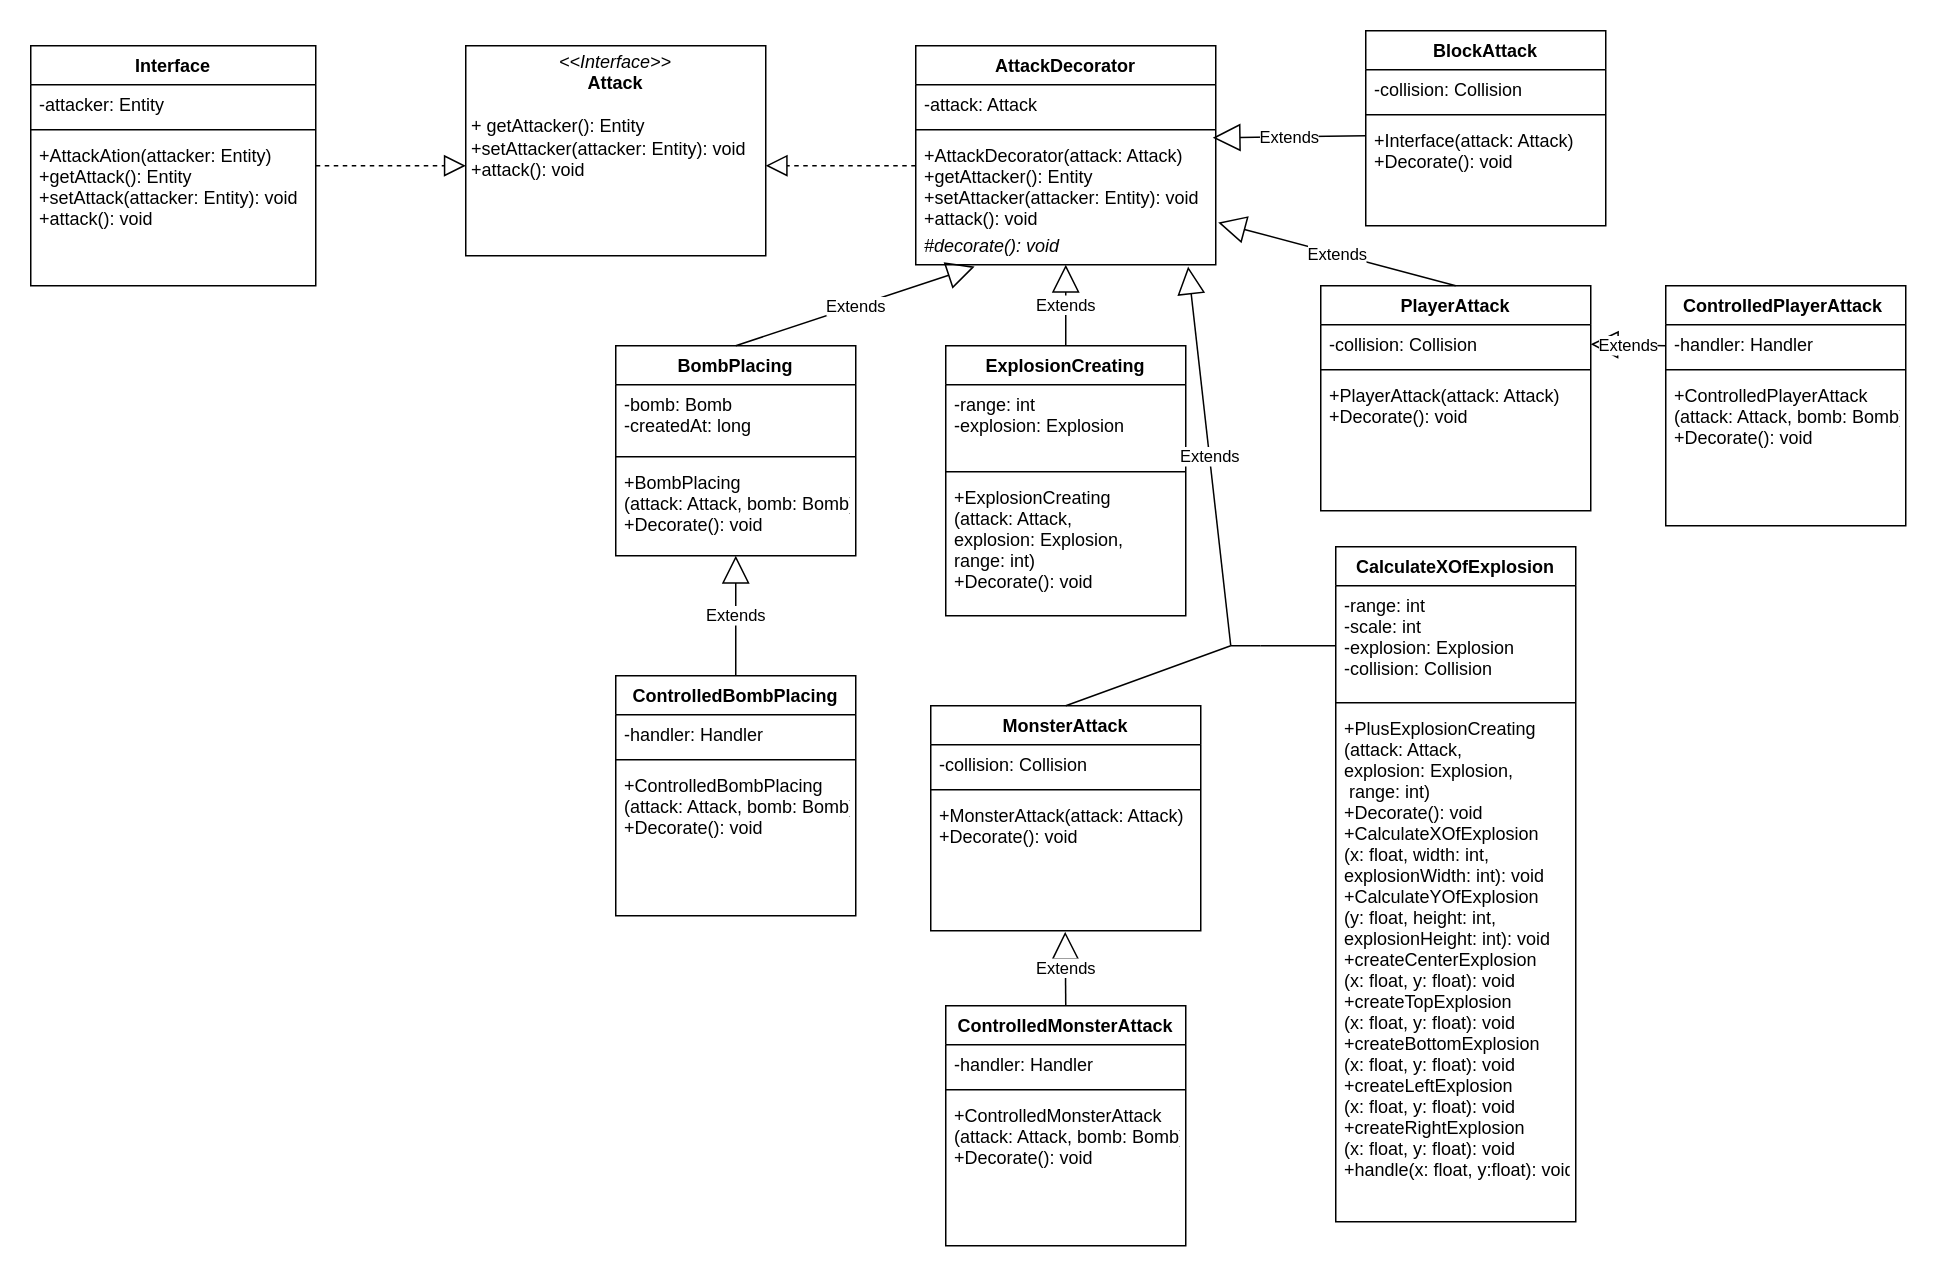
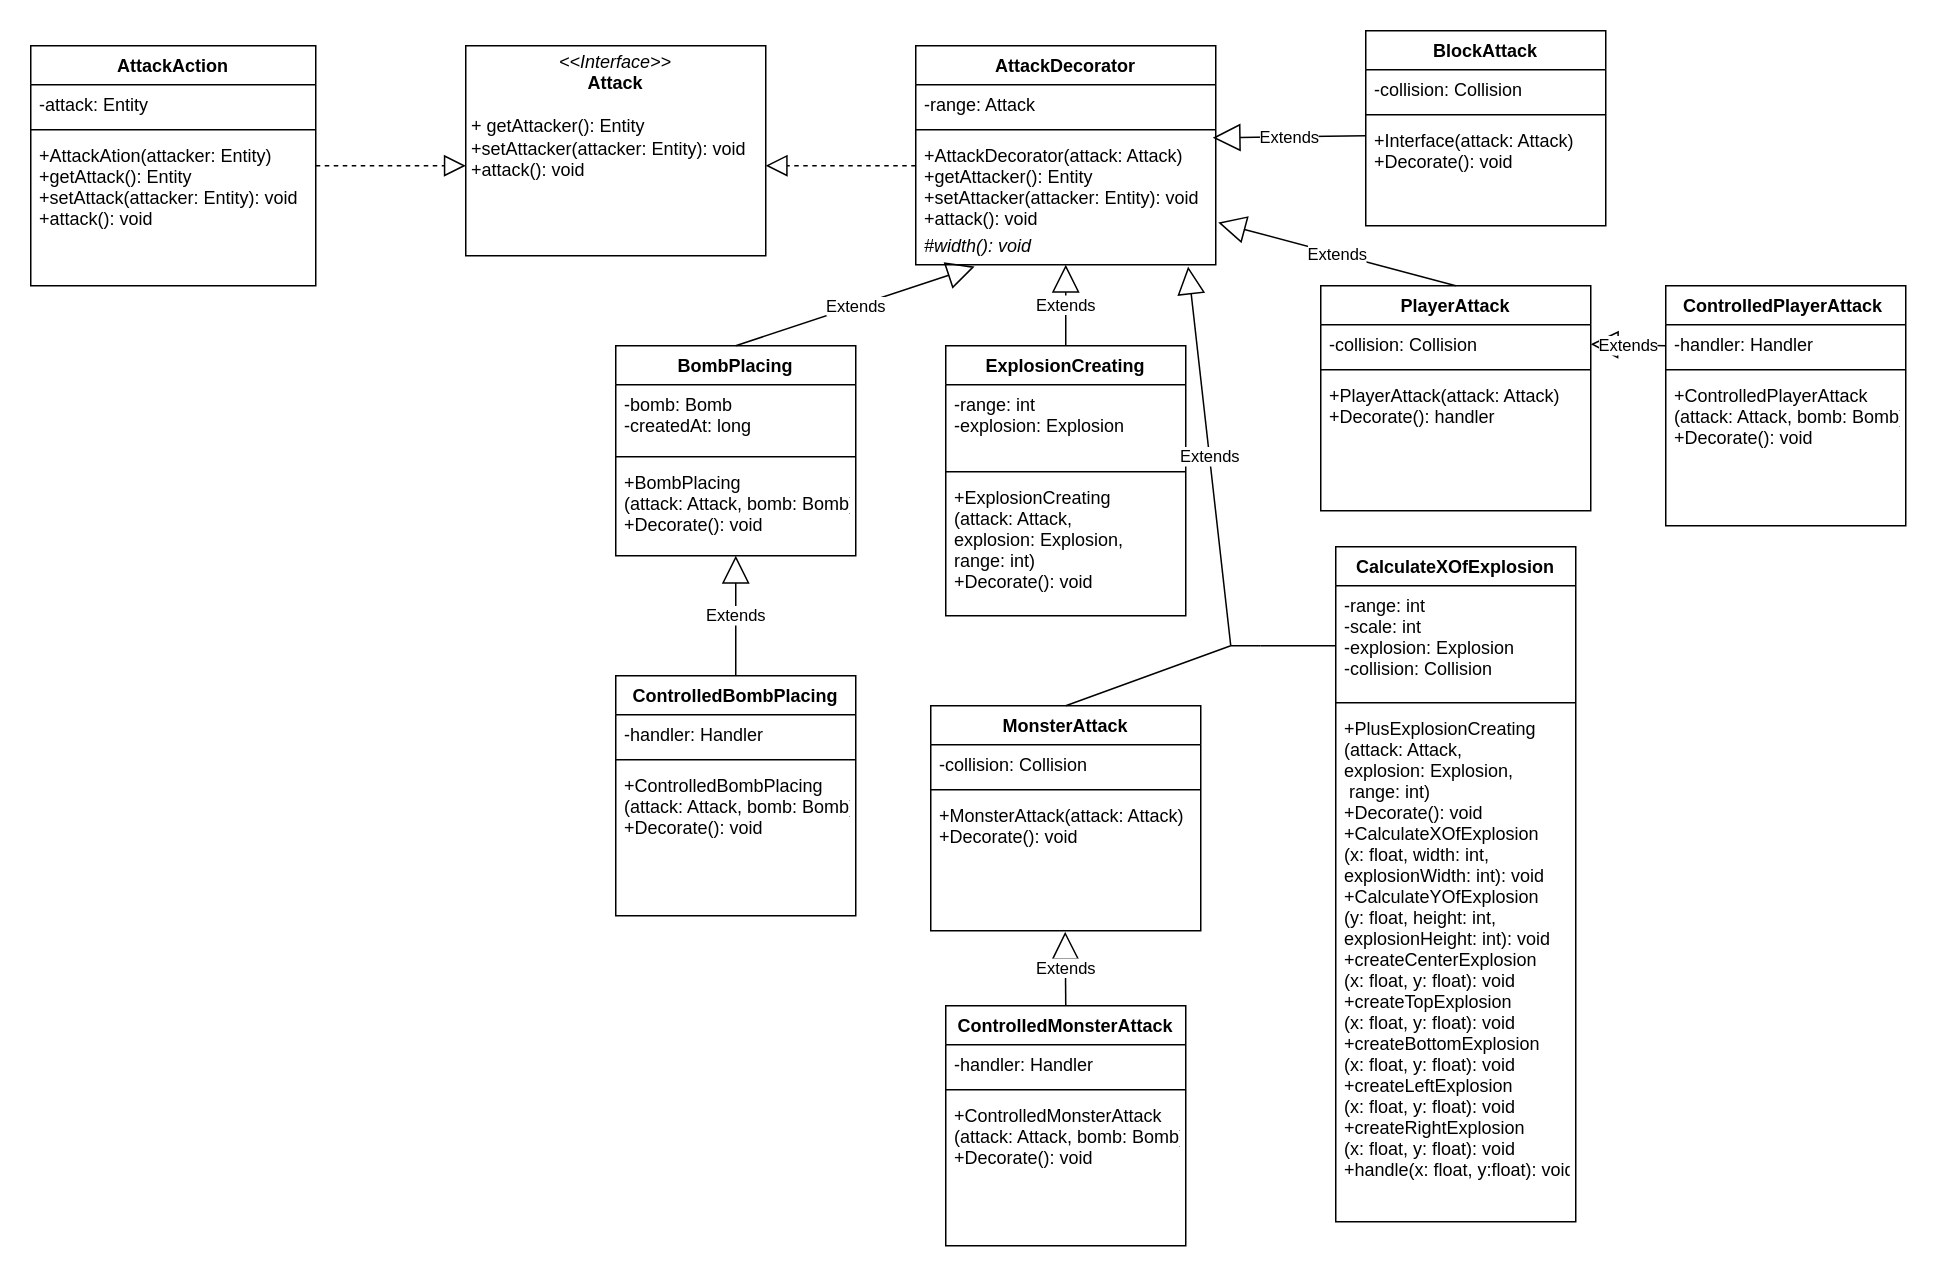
- <mxCell id="8" value="Interface" style="swimlane;fontStyle=1;align=center;verticalAlign=top;childLayout=stackLayout;horizontal=1;startSize=26;horizontalStack=0;resizeParent=1;resizeParentMax=0;resizeLast=0;collapsible=1;marginBottom=0;" parent="1" vertex="1"><mxGeometry x="20" y="30" width="190" height="160" as="geometry" /></mxCell>
+ <mxCell id="8" value="AttackAction" style="swimlane;fontStyle=1;align=center;verticalAlign=top;childLayout=stackLayout;horizontal=1;startSize=26;horizontalStack=0;resizeParent=1;resizeParentMax=0;resizeLast=0;collapsible=1;marginBottom=0;" parent="1" vertex="1"><mxGeometry x="20" y="30" width="190" height="160" as="geometry" /></mxCell>
- <mxCell id="9" value="-attacker: Entity" style="text;strokeColor=none;fillColor=none;align=left;verticalAlign=top;spacingLeft=4;spacingRight=4;overflow=hidden;rotatable=0;points=[[0,0.5],[1,0.5]];portConstraint=eastwest;" parent="8" vertex="1"><mxGeometry y="26" width="190" height="26" as="geometry" /></mxCell>
+ <mxCell id="9" value="-attack: Entity" style="text;strokeColor=none;fillColor=none;align=left;verticalAlign=top;spacingLeft=4;spacingRight=4;overflow=hidden;rotatable=0;points=[[0,0.5],[1,0.5]];portConstraint=eastwest;" parent="8" vertex="1"><mxGeometry y="26" width="190" height="26" as="geometry" /></mxCell>
- <mxCell id="3" value="-attack: Attack" style="text;strokeColor=none;fillColor=none;align=left;verticalAlign=top;spacingLeft=4;spacingRight=4;overflow=hidden;rotatable=0;points=[[0,0.5],[1,0.5]];portConstraint=eastwest;" parent="2" vertex="1"><mxGeometry y="26" width="200" height="26" as="geometry" /></mxCell>
+ <mxCell id="3" value="-range: Attack" style="text;strokeColor=none;fillColor=none;align=left;verticalAlign=top;spacingLeft=4;spacingRight=4;overflow=hidden;rotatable=0;points=[[0,0.5],[1,0.5]];portConstraint=eastwest;" parent="2" vertex="1"><mxGeometry y="26" width="200" height="26" as="geometry" /></mxCell>
- <mxCell id="7" value="#decorate(): void" style="text;strokeColor=none;fillColor=none;align=left;verticalAlign=top;spacingLeft=4;spacingRight=4;overflow=hidden;rotatable=0;points=[[0,0.5],[1,0.5]];portConstraint=eastwest;fontStyle=2" parent="2" vertex="1"><mxGeometry y="120" width="200" height="26" as="geometry" /></mxCell>
+ <mxCell id="7" value="#width(): void" style="text;strokeColor=none;fillColor=none;align=left;verticalAlign=top;spacingLeft=4;spacingRight=4;overflow=hidden;rotatable=0;points=[[0,0.5],[1,0.5]];portConstraint=eastwest;fontStyle=2" parent="2" vertex="1"><mxGeometry y="120" width="200" height="26" as="geometry" /></mxCell>
- <mxCell id="41" value="+PlayerAttack(attack: Attack)&#10;+Decorate(): void&#10;" style="text;strokeColor=none;fillColor=none;align=left;verticalAlign=top;spacingLeft=4;spacingRight=4;overflow=hidden;rotatable=0;points=[[0,0.5],[1,0.5]];portConstraint=eastwest;" vertex="1" parent="37"><mxGeometry y="60" width="180" height="90" as="geometry" /></mxCell>
+ <mxCell id="41" value="+PlayerAttack(attack: Attack)&#10;+Decorate(): handler&#10;" style="text;strokeColor=none;fillColor=none;align=left;verticalAlign=top;spacingLeft=4;spacingRight=4;overflow=hidden;rotatable=0;points=[[0,0.5],[1,0.5]];portConstraint=eastwest;" vertex="1" parent="37"><mxGeometry y="60" width="180" height="90" as="geometry" /></mxCell>
